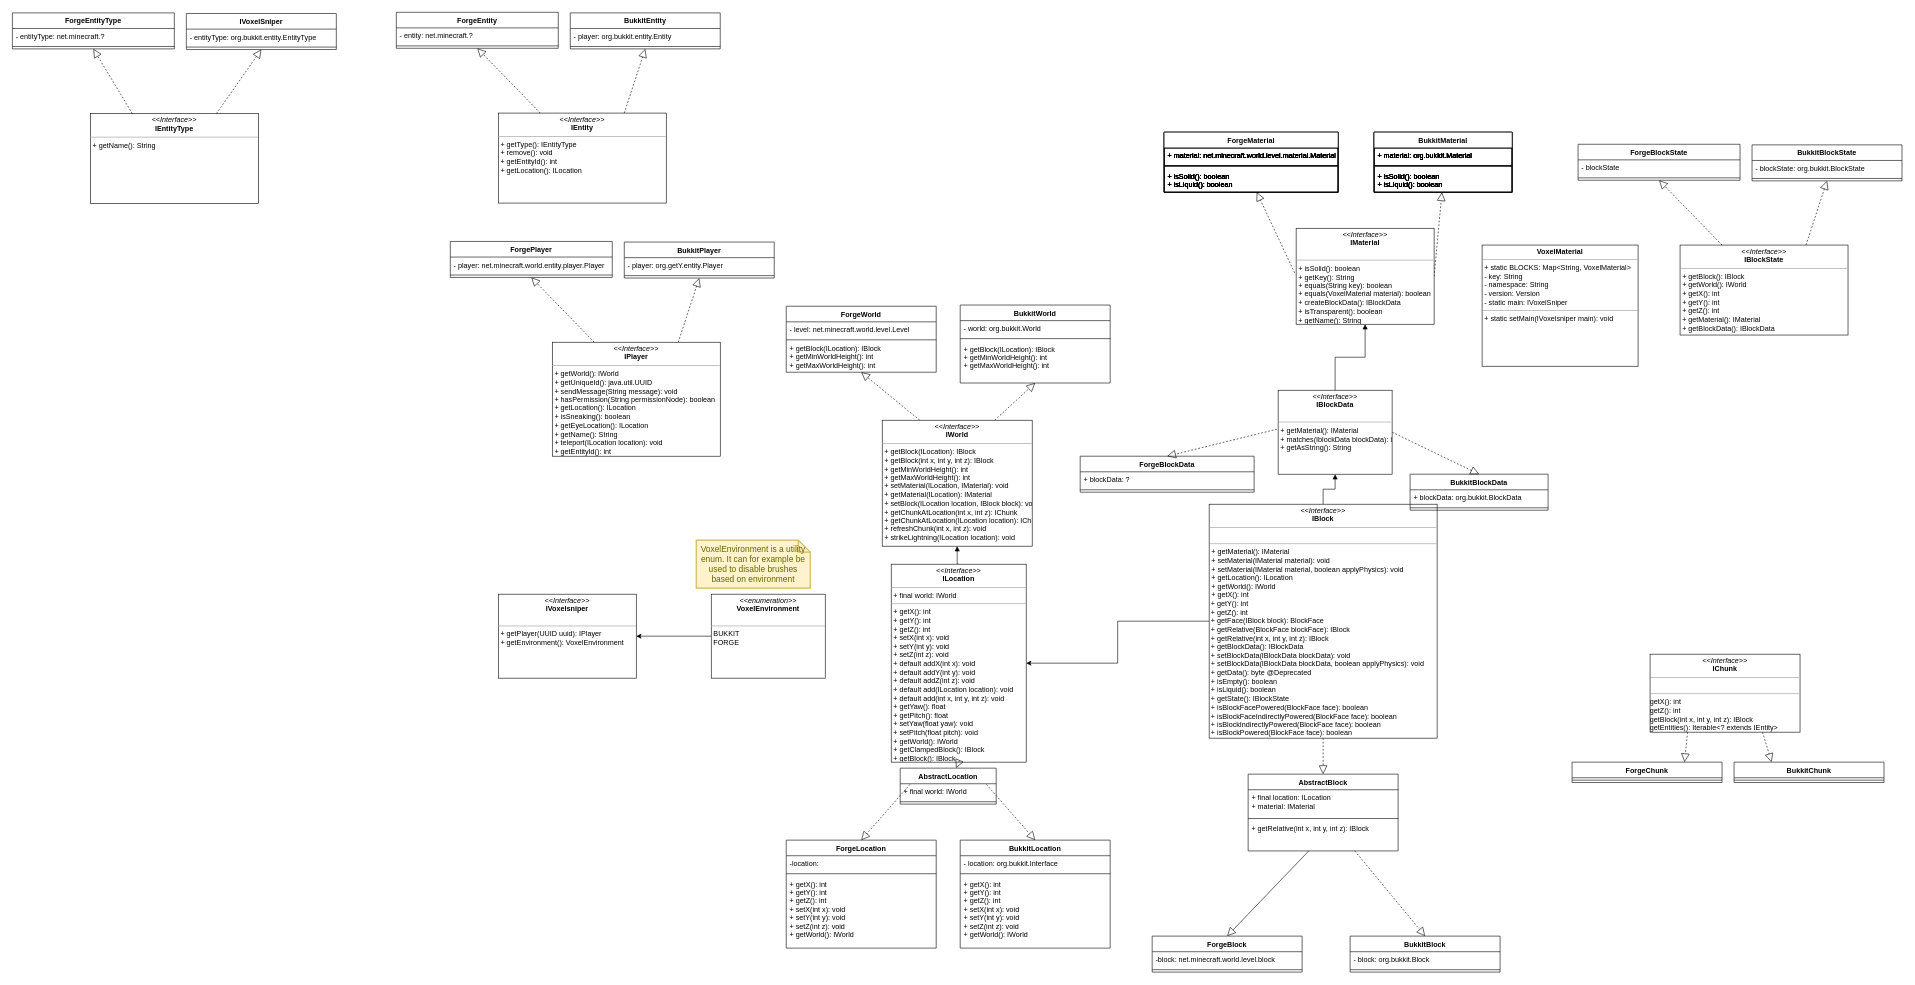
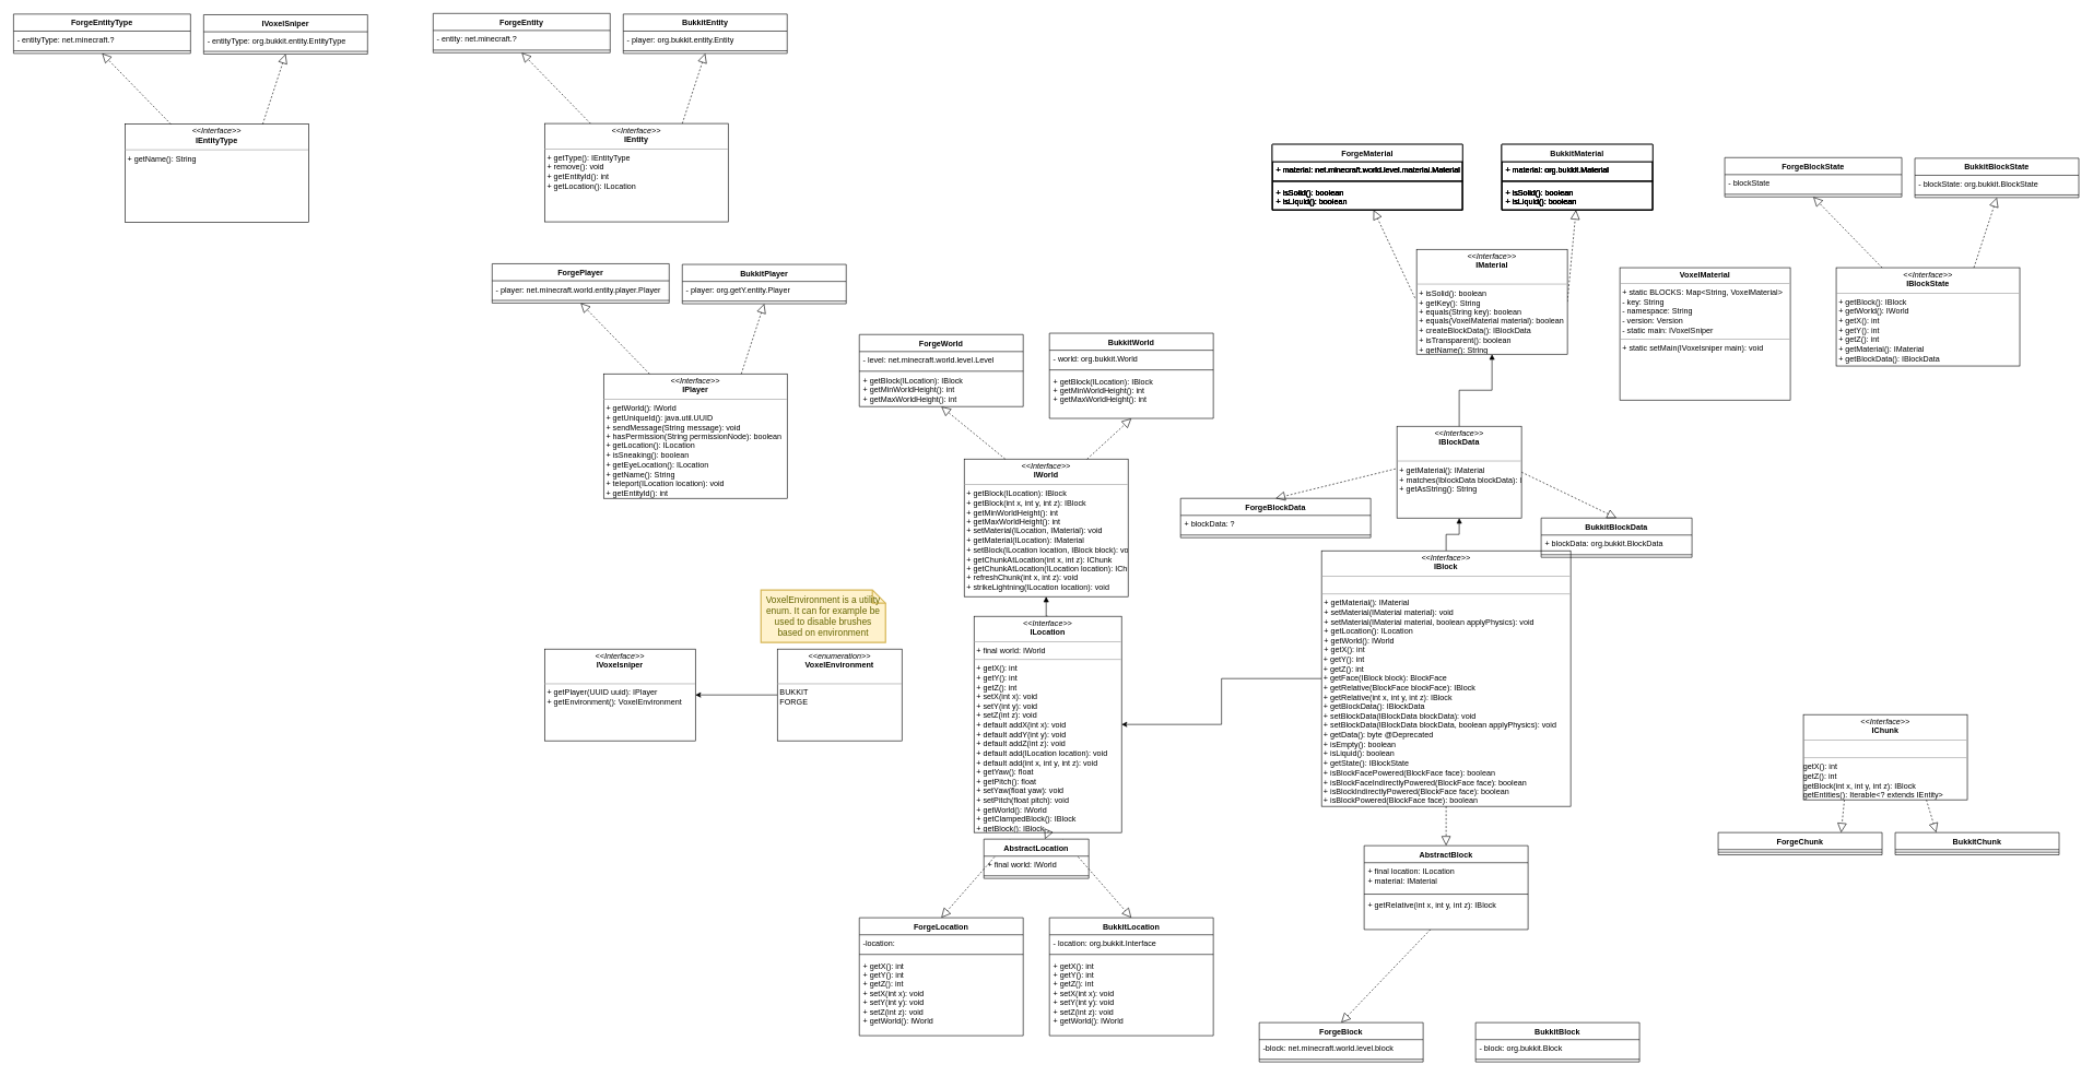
- <mxCell id="136" value="&lt;p style=&quot;margin: 0px ; margin-top: 4px ; text-align: center&quot;&gt;&lt;i&gt;&amp;lt;&amp;lt;Interface&amp;gt;&amp;gt;&lt;/i&gt;&lt;br&gt;&lt;b&gt;IEntityType&lt;/b&gt;&lt;/p&gt;&lt;hr size=&quot;1&quot;&gt;&lt;p style=&quot;margin: 0px ; margin-left: 4px&quot;&gt;+ getName(): String&lt;/p&gt;&lt;p style=&quot;margin: 0px ; margin-left: 4px&quot;&gt;&lt;br&gt;&lt;/p&gt;" style="verticalAlign=top;align=left;overflow=fill;fontSize=12;fontFamily=Helvetica;html=1;glass=0;" parent="1" vertex="1"><mxGeometry x="150" y="189" width="280" height="150" as="geometry" /></mxCell>
+ <mxCell id="136" value="&lt;p style=&quot;margin: 0px ; margin-top: 4px ; text-align: center&quot;&gt;&lt;i&gt;&amp;lt;&amp;lt;Interface&amp;gt;&amp;gt;&lt;/i&gt;&lt;br&gt;&lt;b&gt;IEntityType&lt;/b&gt;&lt;/p&gt;&lt;hr size=&quot;1&quot;&gt;&lt;p style=&quot;margin: 0px ; margin-left: 4px&quot;&gt;+ getName(): String&lt;/p&gt;&lt;p style=&quot;margin: 0px ; margin-left: 4px&quot;&gt;&lt;br&gt;&lt;/p&gt;" style="verticalAlign=top;align=left;overflow=fill;fontSize=12;fontFamily=Helvetica;html=1;glass=0;" parent="1" vertex="1"><mxGeometry x="190" y="189" width="280" height="150" as="geometry" /></mxCell>
- <mxCell id="23" value="" style="endArrow=block;dashed=0;endFill=0;endSize=12;html=1;rounded=0;entryX=0.5;entryY=0;entryDx=0;entryDy=0;" parent="1" source="74" target="16" edge="1"><mxGeometry width="160" relative="1" as="geometry"><mxPoint x="2010" y="1162.5" as="sourcePoint" /><mxPoint x="2100" y="1120" as="targetPoint" /></mxGeometry></mxCell>
+ <mxCell id="23" value="" style="endArrow=block;dashed=1;endFill=0;endSize=12;html=1;rounded=0;entryX=0.5;entryY=0;entryDx=0;entryDy=0;" parent="1" source="74" target="16" edge="1"><mxGeometry width="160" relative="1" as="geometry"><mxPoint x="2010" y="1162.5" as="sourcePoint" /><mxPoint x="2100" y="1120" as="targetPoint" /></mxGeometry></mxCell>
- <mxCell id="22" value="" style="endArrow=block;dashed=1;endFill=0;endSize=12;html=1;rounded=0;entryX=0.5;entryY=0;entryDx=0;entryDy=0;" parent="1" source="71" target="19" edge="1"><mxGeometry width="160" relative="1" as="geometry"><mxPoint x="2060" y="1154.34" as="sourcePoint" /><mxPoint x="2090" y="1110" as="targetPoint" /></mxGeometry></mxCell>
